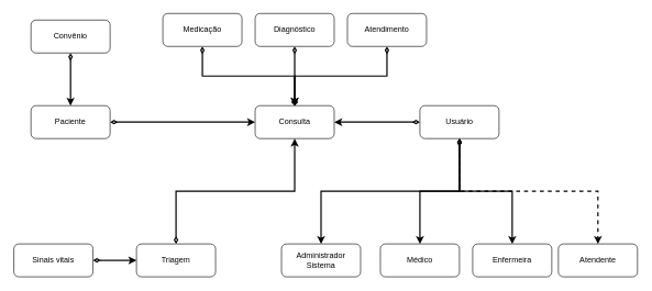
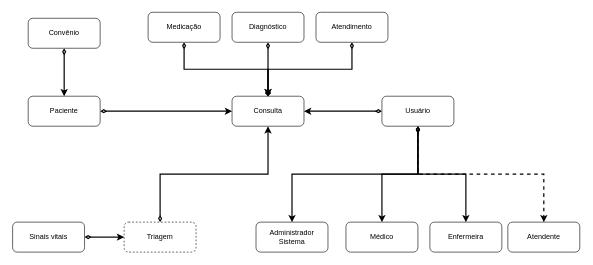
- <mxCell id="12" value="Triagem" style="rounded=1;whiteSpace=wrap;html=1;" vertex="1" parent="1"><mxGeometry x="206" y="370" width="120" height="50" as="geometry" /></mxCell>
+ <mxCell id="12" value="Triagem" style="rounded=1;whiteSpace=wrap;html=1;dashed=1;" vertex="1" parent="1"><mxGeometry x="206" y="370" width="120" height="50" as="geometry" /></mxCell>
